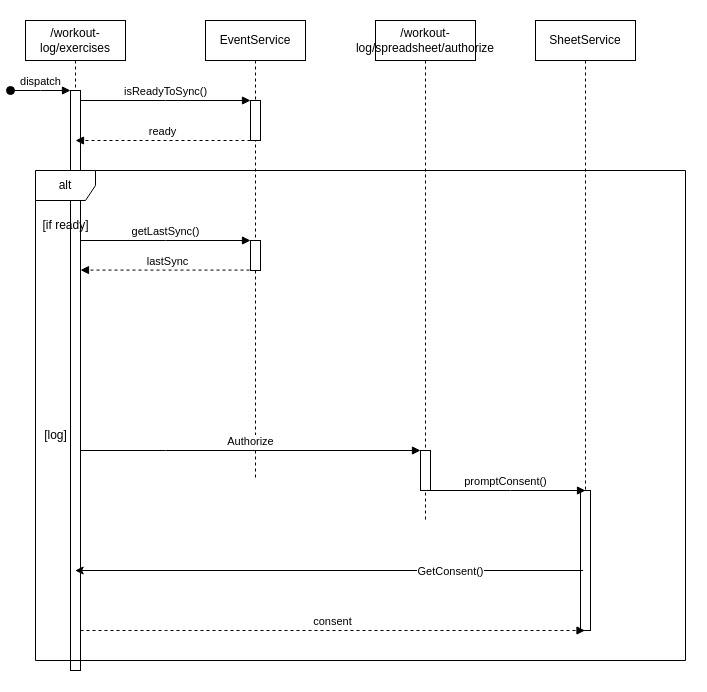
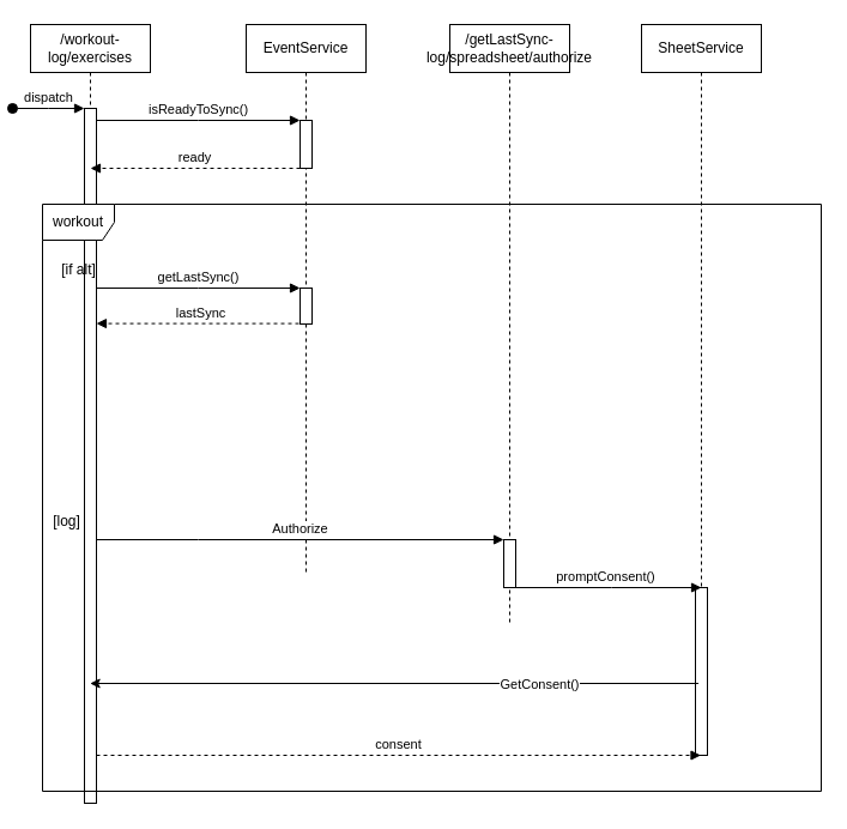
- <mxCell id="15" value="/workout-log/spreadsheet/authorize" style="shape=umlLifeline;perimeter=lifelinePerimeter;whiteSpace=wrap;html=1;container=0;dropTarget=0;collapsible=0;recursiveResize=0;outlineConnect=0;portConstraint=eastwest;newEdgeStyle={&quot;edgeStyle&quot;:&quot;elbowEdgeStyle&quot;,&quot;elbow&quot;:&quot;vertical&quot;,&quot;curved&quot;:0,&quot;rounded&quot;:0};" vertex="1" parent="1"><mxGeometry x="370" y="20" width="100" height="500" as="geometry" /></mxCell>
+ <mxCell id="15" value="/getLastSync-log/spreadsheet/authorize" style="shape=umlLifeline;perimeter=lifelinePerimeter;whiteSpace=wrap;html=1;container=0;dropTarget=0;collapsible=0;recursiveResize=0;outlineConnect=0;portConstraint=eastwest;newEdgeStyle={&quot;edgeStyle&quot;:&quot;elbowEdgeStyle&quot;,&quot;elbow&quot;:&quot;vertical&quot;,&quot;curved&quot;:0,&quot;rounded&quot;:0};" vertex="1" parent="1"><mxGeometry x="370" y="20" width="100" height="500" as="geometry" /></mxCell>
- <mxCell id="9" value="alt" style="shape=umlFrame;whiteSpace=wrap;html=1;pointerEvents=0;" vertex="1" parent="1"><mxGeometry x="30" y="170" width="650" height="490" as="geometry" /></mxCell>
+ <mxCell id="9" value="workout" style="shape=umlFrame;whiteSpace=wrap;html=1;pointerEvents=0;" vertex="1" parent="1"><mxGeometry x="30" y="170" width="650" height="490" as="geometry" /></mxCell>
- <mxCell id="10" value="[if ready]" style="text;html=1;align=center;verticalAlign=middle;resizable=0;points=[];autosize=1;strokeColor=none;fillColor=none;" vertex="1" parent="1"><mxGeometry x="25" y="210" width="70" height="30" as="geometry" /></mxCell>
+ <mxCell id="10" value="[if alt]" style="text;html=1;align=center;verticalAlign=middle;resizable=0;points=[];autosize=1;strokeColor=none;fillColor=none;" vertex="1" parent="1"><mxGeometry x="25" y="210" width="70" height="30" as="geometry" /></mxCell>
